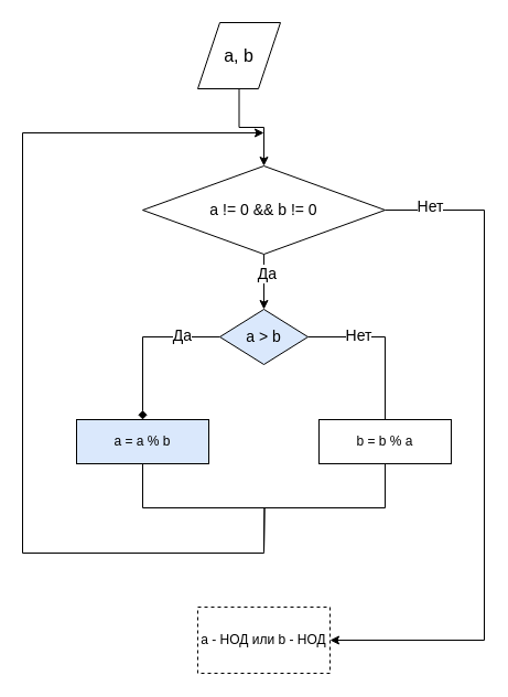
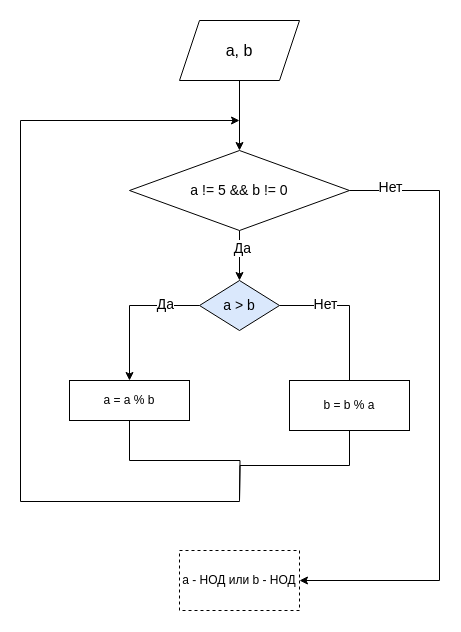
- <mxCell id="3" value="&lt;font style=&quot;font-size: 16px;&quot;&gt;a, b&lt;/font&gt;" style="shape=parallelogram;perimeter=parallelogramPerimeter;whiteSpace=wrap;html=1;fixedSize=1;" vertex="1" parent="1"><mxGeometry x="179" y="20" width="75" height="60" as="geometry" /></mxCell>
+ <mxCell id="3" value="&lt;font style=&quot;font-size: 16px;&quot;&gt;a, b&lt;/font&gt;" style="shape=parallelogram;perimeter=parallelogramPerimeter;whiteSpace=wrap;html=1;fixedSize=1;" vertex="1" parent="1"><mxGeometry x="179" y="20" width="120" height="60" as="geometry" /></mxCell>
- <mxCell id="8" value="&lt;font style=&quot;font-size: 14px;&quot;&gt;a != 0 &amp;amp;&amp;amp; b != 0&lt;/font&gt;" style="rhombus;whiteSpace=wrap;html=1;" vertex="1" parent="1"><mxGeometry x="129" y="150" width="220" height="80" as="geometry" /></mxCell>
+ <mxCell id="8" value="&lt;font style=&quot;font-size: 14px;&quot;&gt;a != 5 &amp;amp;&amp;amp; b != 0&lt;/font&gt;" style="rhombus;whiteSpace=wrap;html=1;" vertex="1" parent="1"><mxGeometry x="129" y="150" width="220" height="80" as="geometry" /></mxCell>
- <mxCell id="12" value="" style="edgeStyle=orthogonalEdgeStyle;rounded=0;orthogonalLoop=1;jettySize=auto;html=1;endArrow=diamond;" edge="1" parent="1" source="14" target="18"><mxGeometry relative="1" as="geometry" /></mxCell>
+ <mxCell id="12" value="" style="edgeStyle=orthogonalEdgeStyle;rounded=0;orthogonalLoop=1;jettySize=auto;html=1;" edge="1" parent="1" source="14" target="18"><mxGeometry relative="1" as="geometry" /></mxCell>
- <mxCell id="18" value="a = a % b" style="whiteSpace=wrap;html=1;fillColor=#dae8fc;" vertex="1" parent="1"><mxGeometry x="69" y="380" width="120" height="40" as="geometry" /></mxCell>
+ <mxCell id="18" value="a = a % b" style="whiteSpace=wrap;html=1;" vertex="1" parent="1"><mxGeometry x="69" y="380" width="120" height="40" as="geometry" /></mxCell>
- <mxCell id="16" value="b = b % a" style="whiteSpace=wrap;html=1;" vertex="1" parent="1"><mxGeometry x="289" y="380" width="120" height="40" as="geometry" /></mxCell>
+ <mxCell id="16" value="b = b % a" style="whiteSpace=wrap;html=1;" vertex="1" parent="1"><mxGeometry x="289" y="380" width="120" height="50" as="geometry" /></mxCell>
